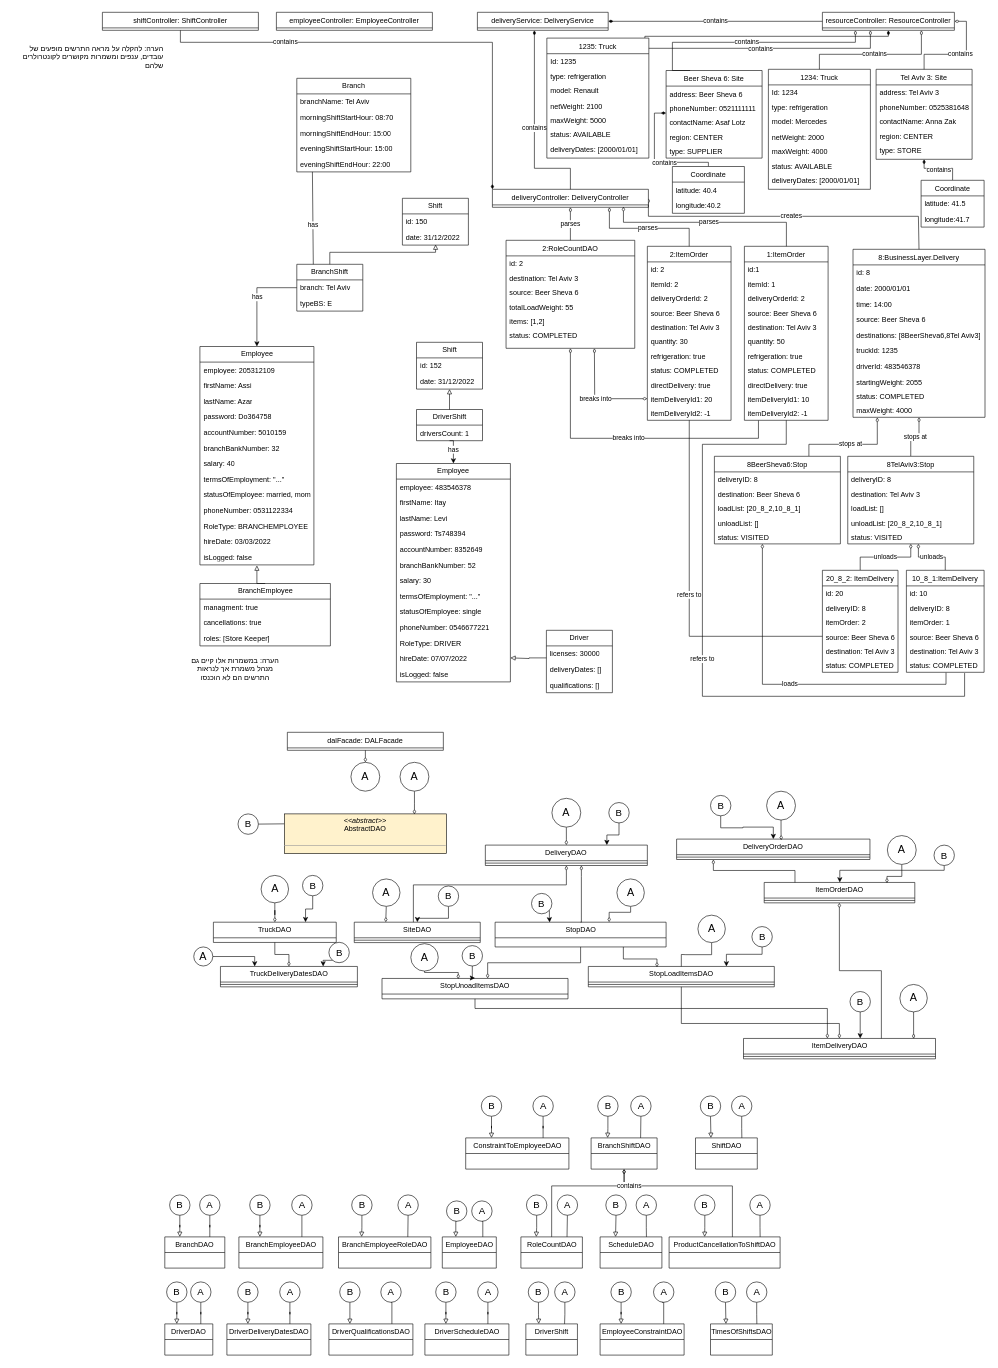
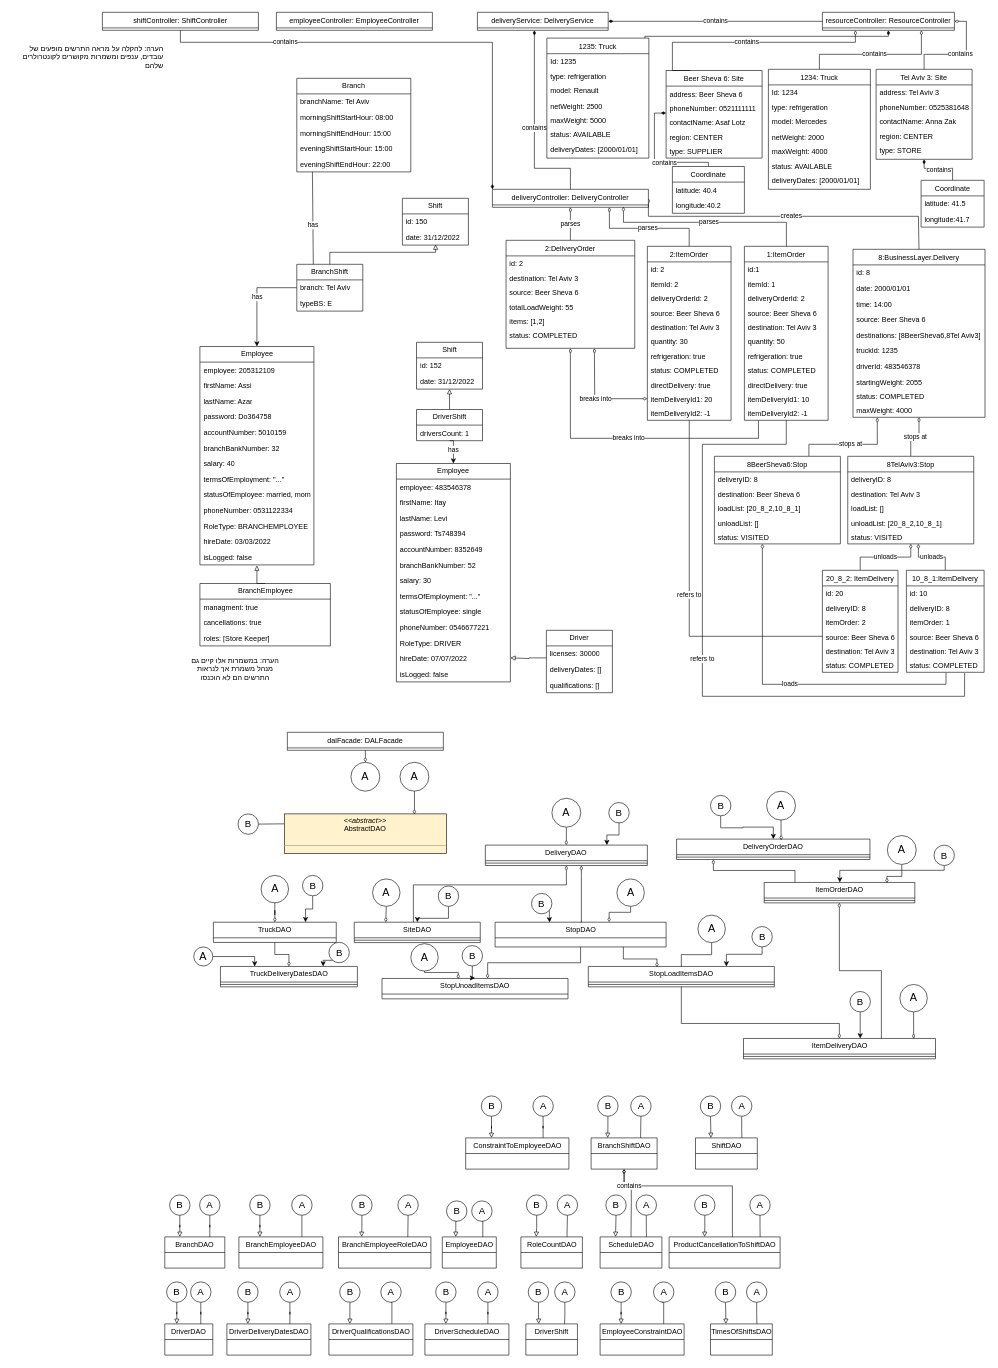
- <mxCell id="95" style="edgeStyle=orthogonalEdgeStyle;rounded=0;orthogonalLoop=1;jettySize=auto;html=1;entryX=0.873;entryY=-0.049;entryDx=0;entryDy=0;entryPerimeter=0;startArrow=diamondThin;startFill=0;endArrow=none;endFill=0;" edge="1" parent="1" source="97" target="370"><mxGeometry relative="1" as="geometry"><Array as="points"><mxPoint x="1450" y="80" /><mxPoint x="1059" y="80" /></Array></mxGeometry></mxCell>
- <mxCell id="96" value="contains" style="edgeLabel;html=1;align=center;verticalAlign=middle;resizable=0;points=[];" vertex="1" connectable="0" parent="95"><mxGeometry x="-0.0" y="-1" relative="1" as="geometry"><mxPoint y="1" as="offset" /></mxGeometry></mxCell>
- <mxCell id="373" value="netWeight: 2100" style="text;align=left;verticalAlign=top;spacingLeft=4;spacingRight=4;overflow=hidden;rotatable=0;points=[[0,0.5],[1,0.5]];portConstraint=eastwest;" vertex="1" parent="369"><mxGeometry y="100" width="170" height="24" as="geometry" /></mxCell>
+ <mxCell id="373" value="netWeight: 2500" style="text;align=left;verticalAlign=top;spacingLeft=4;spacingRight=4;overflow=hidden;rotatable=0;points=[[0,0.5],[1,0.5]];portConstraint=eastwest;" vertex="1" parent="369"><mxGeometry y="100" width="170" height="24" as="geometry" /></mxCell>
- <mxCell id="180" value="morningShiftStartHour: 08:70" style="text;strokeColor=none;fillColor=none;align=left;verticalAlign=top;spacingLeft=4;spacingRight=4;overflow=hidden;rotatable=0;points=[[0,0.5],[1,0.5]];portConstraint=eastwest;whiteSpace=wrap;html=1;" parent="178" vertex="1"><mxGeometry y="52" width="190" height="26" as="geometry" /></mxCell>
+ <mxCell id="180" value="morningShiftStartHour: 08:00" style="text;strokeColor=none;fillColor=none;align=left;verticalAlign=top;spacingLeft=4;spacingRight=4;overflow=hidden;rotatable=0;points=[[0,0.5],[1,0.5]];portConstraint=eastwest;whiteSpace=wrap;html=1;" parent="178" vertex="1"><mxGeometry y="52" width="190" height="26" as="geometry" /></mxCell>
- <mxCell id="16" value="2:RoleCountDAO" style="swimlane;fontStyle=0;align=center;verticalAlign=top;childLayout=stackLayout;horizontal=1;startSize=26;horizontalStack=0;resizeParent=1;resizeLast=0;collapsible=1;marginBottom=0;rounded=0;shadow=0;strokeWidth=1;" parent="1" vertex="1"><mxGeometry x="842.75" y="400" width="214.5" height="180" as="geometry"><mxRectangle x="130" y="380" width="160" height="26" as="alternateBounds" /></mxGeometry></mxCell>
+ <mxCell id="16" value="2:DeliveryOrder" style="swimlane;fontStyle=0;align=center;verticalAlign=top;childLayout=stackLayout;horizontal=1;startSize=26;horizontalStack=0;resizeParent=1;resizeLast=0;collapsible=1;marginBottom=0;rounded=0;shadow=0;strokeWidth=1;" parent="1" vertex="1"><mxGeometry x="842.75" y="400" width="214.5" height="180" as="geometry"><mxRectangle x="130" y="380" width="160" height="26" as="alternateBounds" /></mxGeometry></mxCell>
- <mxCell id="153" style="edgeStyle=orthogonalEdgeStyle;rounded=0;orthogonalLoop=1;jettySize=auto;html=1;endArrow=diamondThin;endFill=0;" parent="1" source="154" target="137" edge="1"><mxGeometry relative="1" as="geometry"><Array as="points"><mxPoint x="791.25" y="1680.25" /><mxPoint x="1378.25" y="1680.25" /></Array></mxGeometry></mxCell>
- <mxCell id="342" style="edgeStyle=orthogonalEdgeStyle;rounded=0;orthogonalLoop=1;jettySize=auto;html=1;exitX=0.5;exitY=1;exitDx=0;exitDy=0;entryX=0.5;entryY=0;entryDx=0;entryDy=0;endArrow=none;endFill=0;startArrow=diamondThin;startFill=0;" parent="1" source="259" target="320" edge="1"><mxGeometry relative="1" as="geometry"><Array as="points"><mxPoint x="1039.5" y="1976" /><mxPoint x="918.5" y="1976" /></Array></mxGeometry></mxCell>
+ <mxCell id="343" style="edgeStyle=orthogonalEdgeStyle;rounded=0;orthogonalLoop=1;jettySize=auto;html=1;exitX=0.5;exitY=1;exitDx=0;exitDy=0;entryX=0.5;entryY=0;entryDx=0;entryDy=0;endArrow=none;endFill=0;startArrow=diamondThin;startFill=0;" parent="1" source="259" target="325" edge="1"><mxGeometry relative="1" as="geometry"><Array as="points"><mxPoint x="1039.5" y="1976" /><mxPoint x="1051.5" y="1976" /><mxPoint x="1051.5" y="2005" /></Array></mxGeometry></mxCell>
